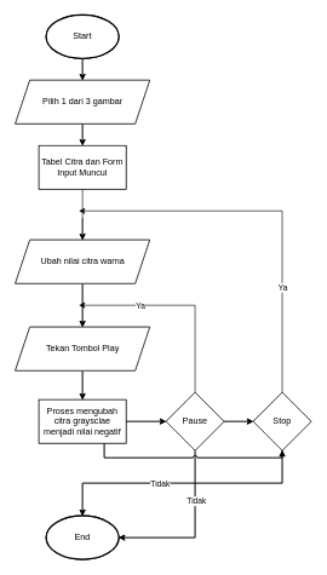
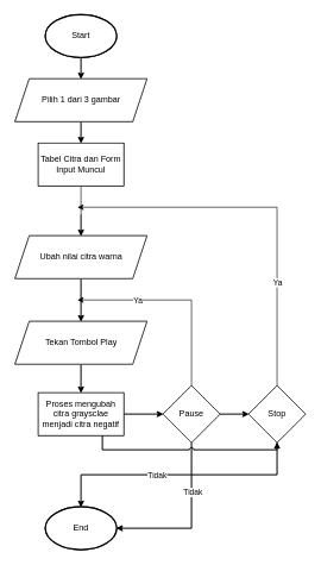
- <mxCell id="39" value="Proses mengubah citra graysclae menjadi nilai negatif" style="rounded=0;whiteSpace=wrap;html=1;" vertex="1" parent="1"><mxGeometry x="53" y="550" width="120" height="60" as="geometry" /></mxCell>
+ <mxCell id="39" value="Proses mengubah citra graysclae menjadi citra negatif" style="rounded=0;whiteSpace=wrap;html=1;" vertex="1" parent="1"><mxGeometry x="53" y="550" width="120" height="60" as="geometry" /></mxCell>
